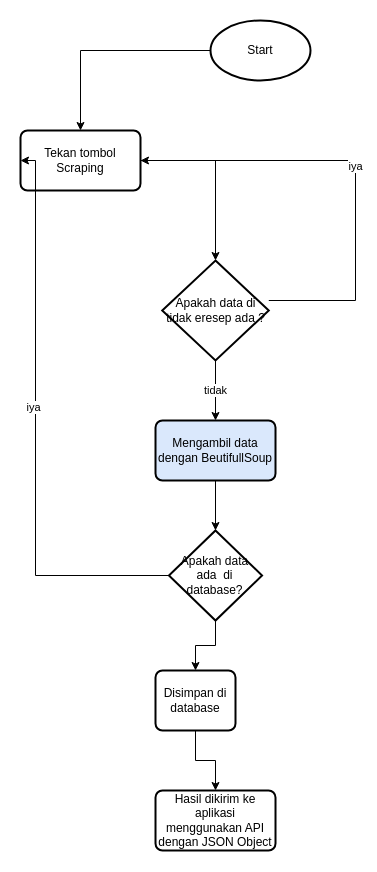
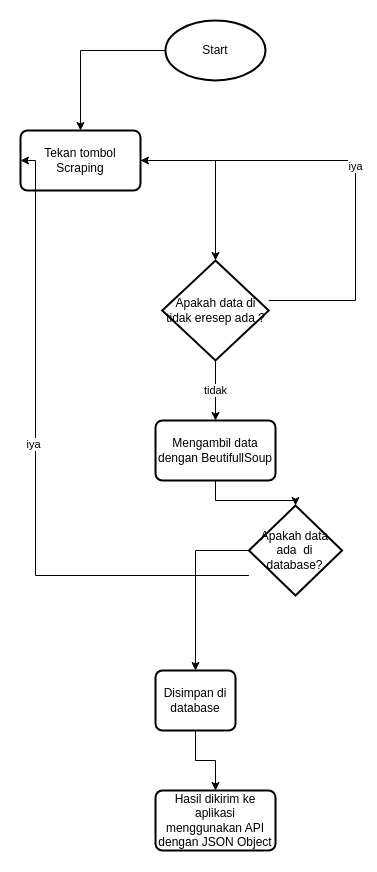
- <mxCell id="3" value="Start" style="strokeWidth=2;html=1;shape=mxgraph.flowchart.start_1;whiteSpace=wrap;" parent="1" vertex="1"><mxGeometry x="210" y="20" width="100" height="60" as="geometry" /></mxCell>
+ <mxCell id="3" value="Start" style="strokeWidth=2;html=1;shape=mxgraph.flowchart.start_1;whiteSpace=wrap;" parent="1" vertex="1"><mxGeometry x="165" y="20" width="100" height="60" as="geometry" /></mxCell>
- <mxCell id="10" value="Mengambil data dengan BeutifullSoup" style="rounded=1;whiteSpace=wrap;html=1;absoluteArcSize=1;arcSize=14;strokeWidth=2;fillColor=#dae8fc;" parent="1" vertex="1"><mxGeometry x="155.01" y="420" width="120" height="60" as="geometry" /></mxCell>
+ <mxCell id="10" value="Mengambil data dengan BeutifullSoup" style="rounded=1;whiteSpace=wrap;html=1;absoluteArcSize=1;arcSize=14;strokeWidth=2;" parent="1" vertex="1"><mxGeometry x="155.01" y="420" width="120" height="60" as="geometry" /></mxCell>
- <mxCell id="14" value="Apakah data ada&amp;nbsp; di database?" style="strokeWidth=2;html=1;shape=mxgraph.flowchart.decision;whiteSpace=wrap;" parent="1" vertex="1"><mxGeometry x="168.44" y="530" width="93.12" height="90" as="geometry" /></mxCell>
+ <mxCell id="14" value="Apakah data ada&amp;nbsp; di database?" style="strokeWidth=2;html=1;shape=mxgraph.flowchart.decision;whiteSpace=wrap;" parent="1" vertex="1"><mxGeometry x="248.44" y="505" width="93.12" height="90" as="geometry" /></mxCell>
